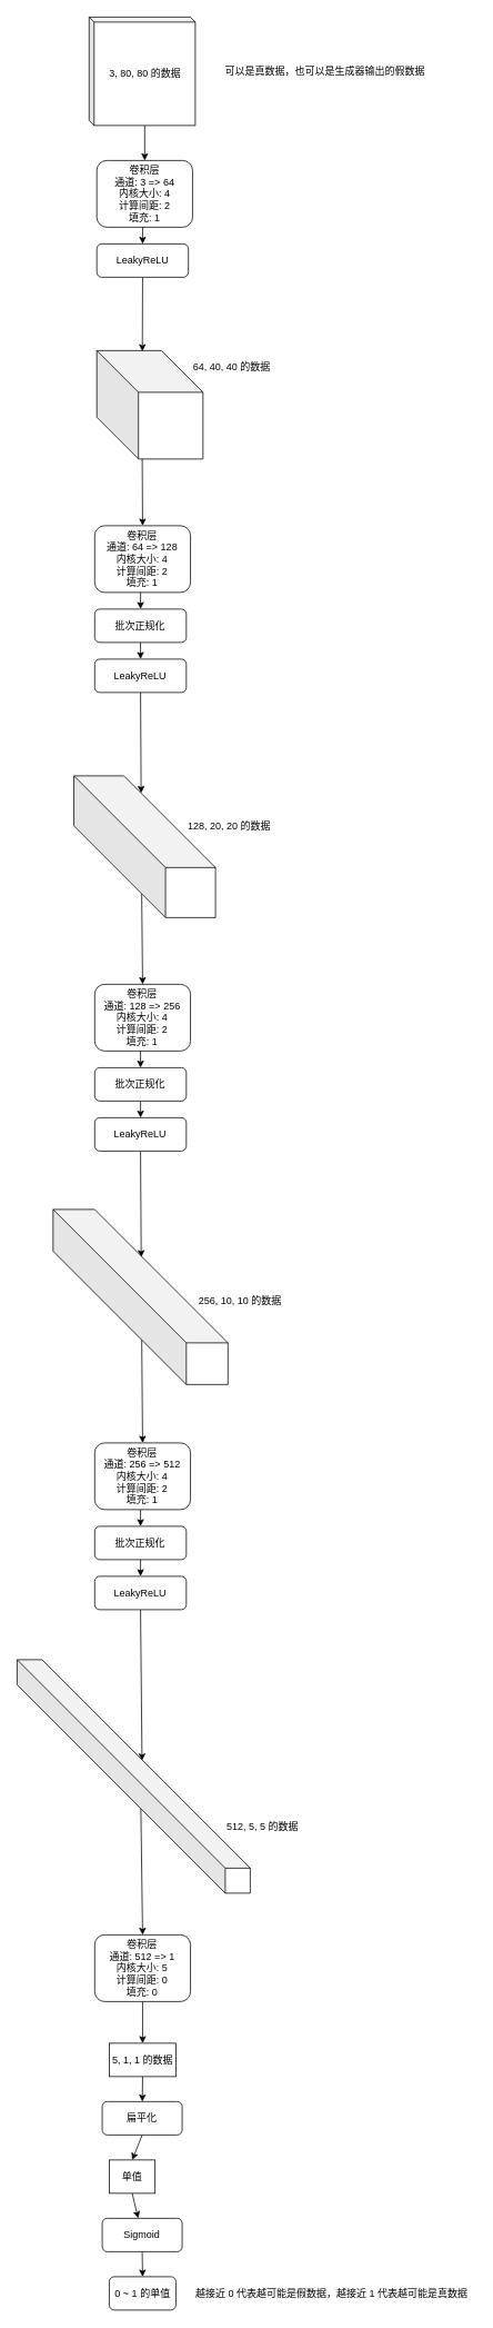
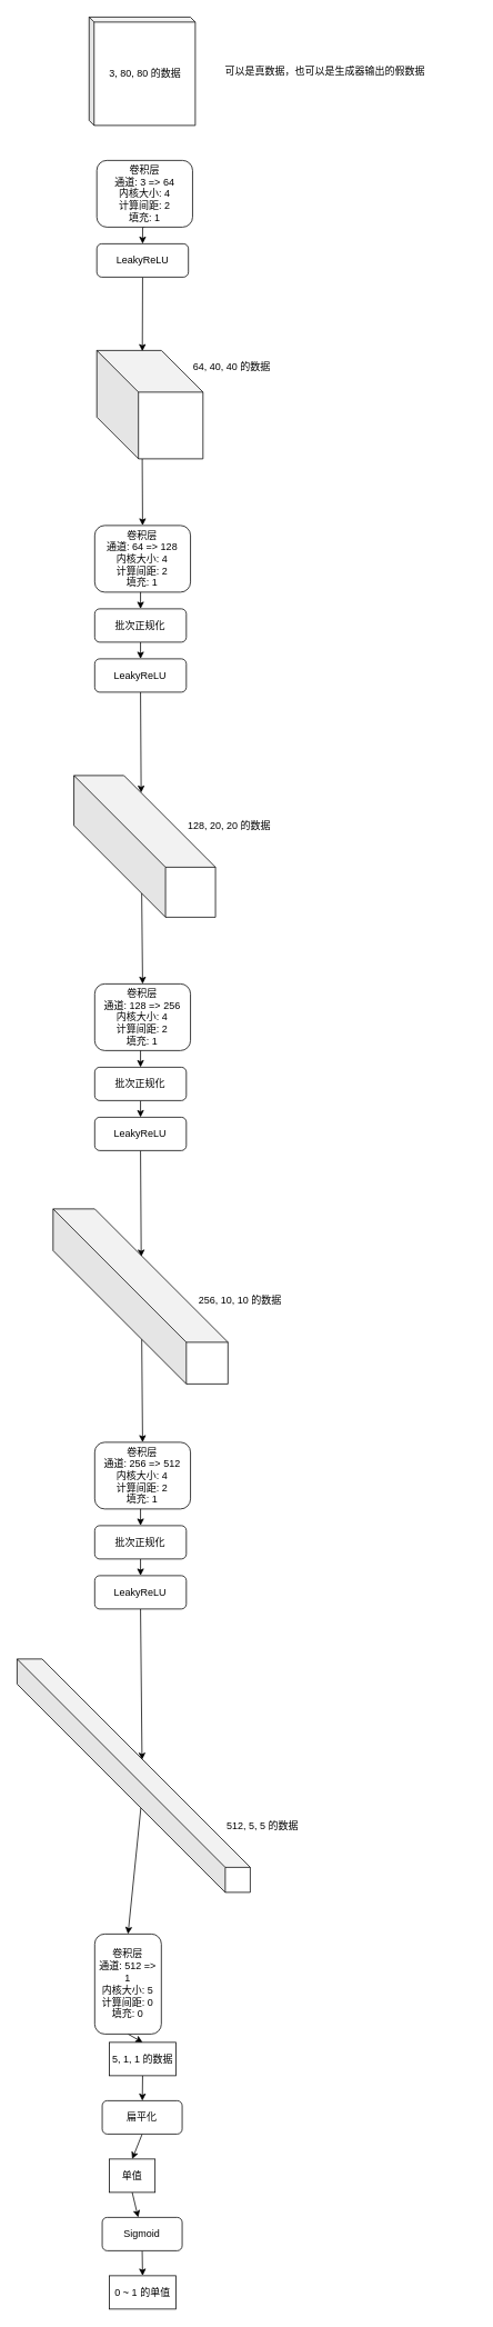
- <mxCell id="2" style="edgeStyle=orthogonalEdgeStyle;rounded=0;orthogonalLoop=1;jettySize=auto;html=1;exitX=0;exitY=0;exitDx=66.75;exitDy=130;exitPerimeter=0;" edge="1" parent="1" source="3" target="6"><mxGeometry relative="1" as="geometry" /></mxCell>
- <mxCell id="40" value="卷积层&lt;br&gt;通道: 512 =&amp;gt; 1&lt;br&gt;内核大小: 5&lt;br&gt;计算间距: 0&lt;br&gt;填充: 0" style="rounded=1;whiteSpace=wrap;html=1;" vertex="1" parent="1"><mxGeometry x="113.25" y="2320" width="115" height="80" as="geometry" /></mxCell>
+ <mxCell id="40" value="卷积层&lt;br&gt;通道: 512 =&amp;gt; 1&lt;br&gt;内核大小: 5&lt;br&gt;计算间距: 0&lt;br&gt;填充: 0" style="rounded=1;whiteSpace=wrap;html=1;" vertex="1" parent="1"><mxGeometry x="113.25" y="2320" width="80" height="120" as="geometry" /></mxCell>
- <mxCell id="49" value="0 ~ 1 的单值" style="whiteSpace=wrap;html=1;rounded=1;" vertex="1" parent="1"><mxGeometry x="130.75" y="2730" width="80" height="40" as="geometry" /></mxCell>
+ <mxCell id="49" value="0 ~ 1 的单值" style="rounded=0;whiteSpace=wrap;html=1;" vertex="1" parent="1"><mxGeometry x="130.75" y="2730" width="80" height="40" as="geometry" /></mxCell>
- <mxCell id="50" value="越接近 0 代表越可能是假数据，越接近 1 代表越可能是真数据" style="text;html=1;strokeColor=none;fillColor=none;align=center;verticalAlign=middle;whiteSpace=wrap;rounded=0;" vertex="1" parent="1"><mxGeometry x="225.75" y="2740" width="344.25" height="20" as="geometry" /></mxCell>
